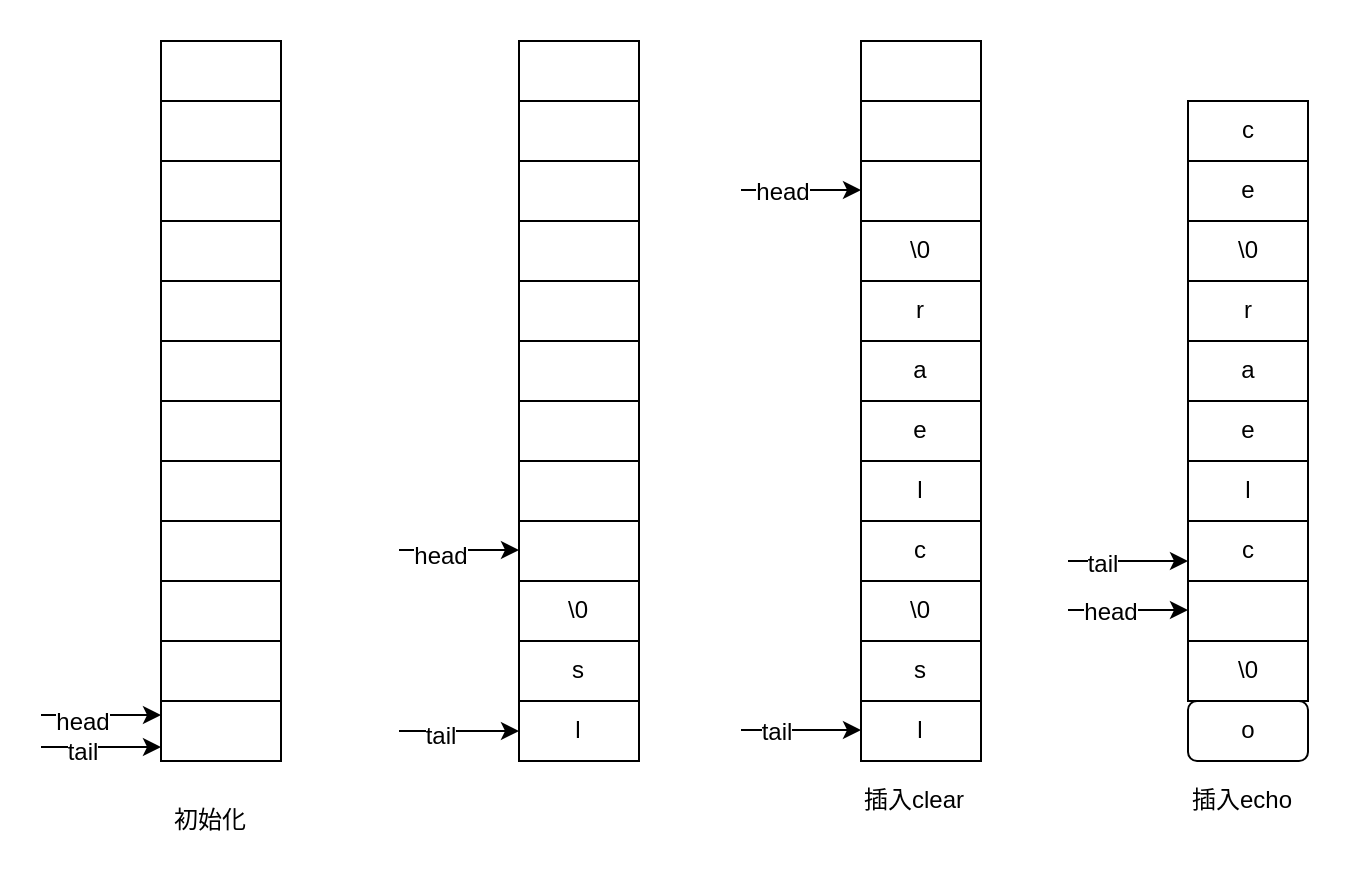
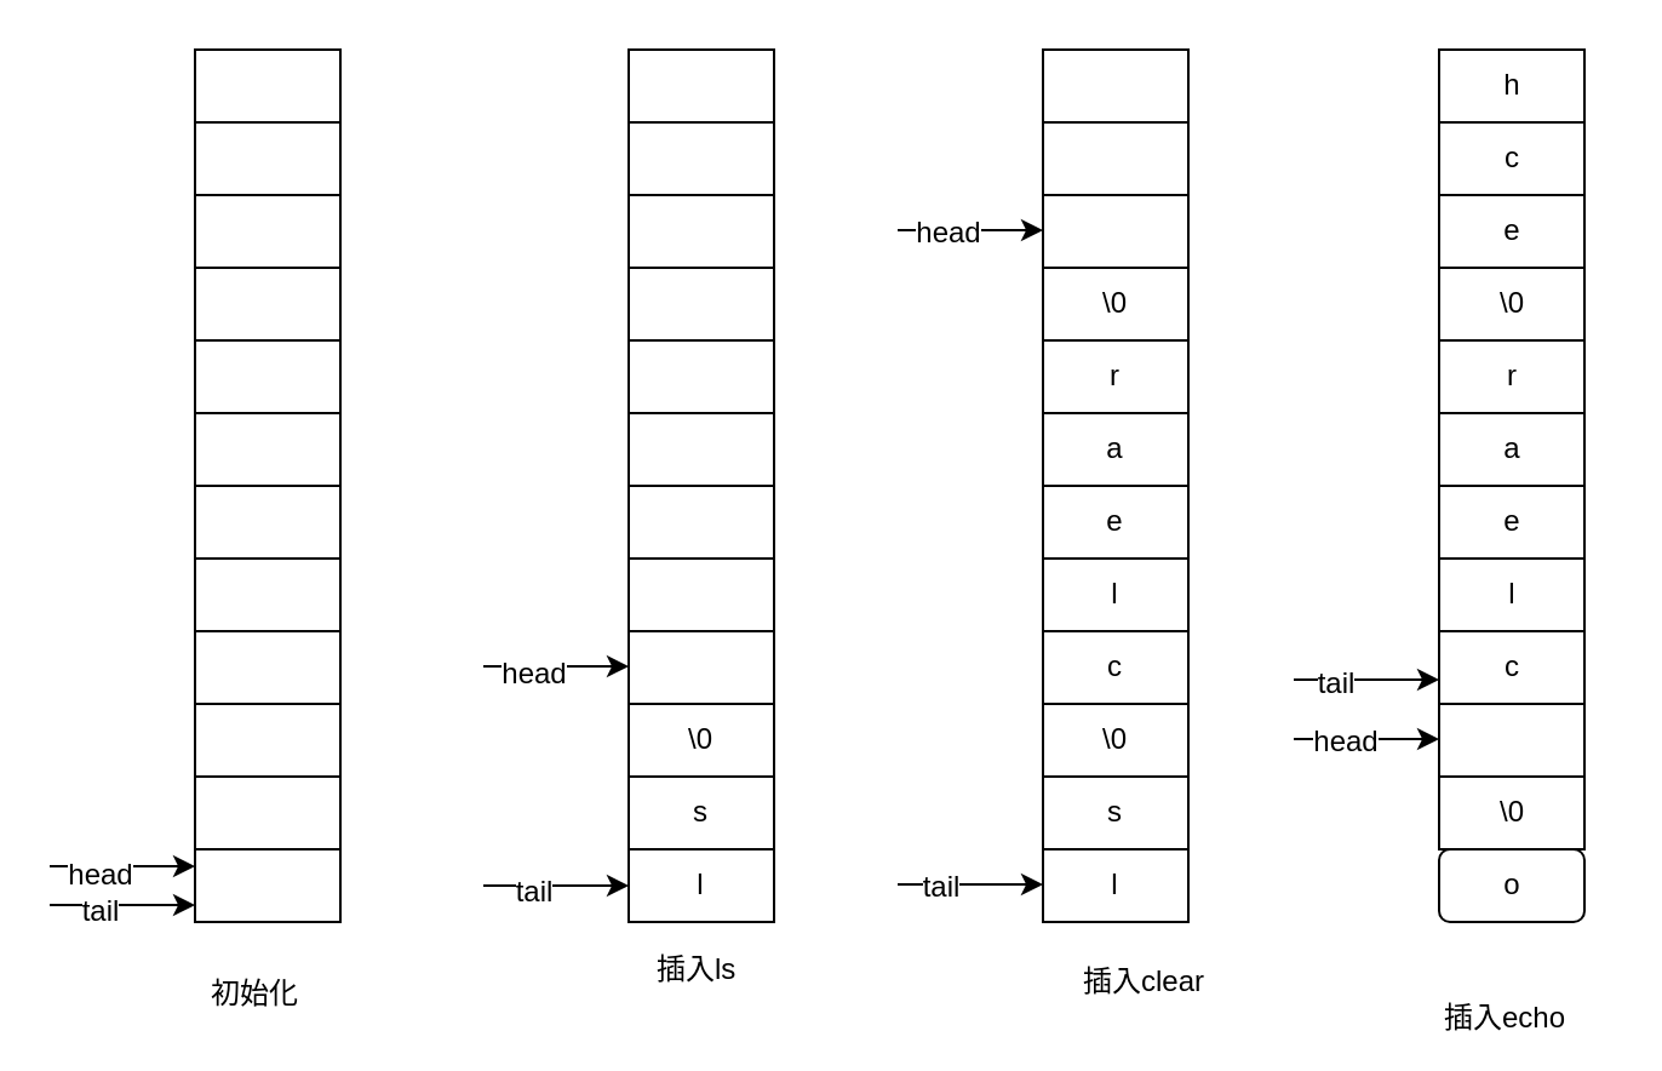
+ <mxCell id="18" value="h" style="rounded=0;whiteSpace=wrap;html=1;" parent="1" vertex="1"><mxGeometry x="593.5" y="20" width="60" height="30" as="geometry" /></mxCell>
+ <mxCell id="69" value="插入ls" style="text;html=1;resizable=0;points=[];autosize=1;align=left;verticalAlign=top;spacingTop=-4;" parent="1" vertex="1"><mxGeometry x="269" y="390" width="50" height="20" as="geometry" /></mxCell>
- <mxCell id="34" value="插入clear" style="text;html=1;resizable=0;points=[];autosize=1;align=left;verticalAlign=top;spacingTop=-4;" parent="1" vertex="1"><mxGeometry x="430" y="390" width="70" height="20" as="geometry" /></mxCell>
+ <mxCell id="34" value="插入clear" style="text;html=1;resizable=0;points=[];autosize=1;align=left;verticalAlign=top;spacingTop=-4;" parent="1" vertex="1"><mxGeometry x="445" y="395" width="70" height="20" as="geometry" /></mxCell>
- <mxCell id="35" value="插入echo" style="text;html=1;resizable=0;points=[];autosize=1;align=left;verticalAlign=top;spacingTop=-4;" parent="1" vertex="1"><mxGeometry x="593.5" y="390" width="70" height="20" as="geometry" /></mxCell>
+ <mxCell id="35" value="插入echo" style="text;html=1;resizable=0;points=[];autosize=1;align=left;verticalAlign=top;spacingTop=-4;" parent="1" vertex="1"><mxGeometry x="593.5" y="410" width="70" height="20" as="geometry" /></mxCell>
